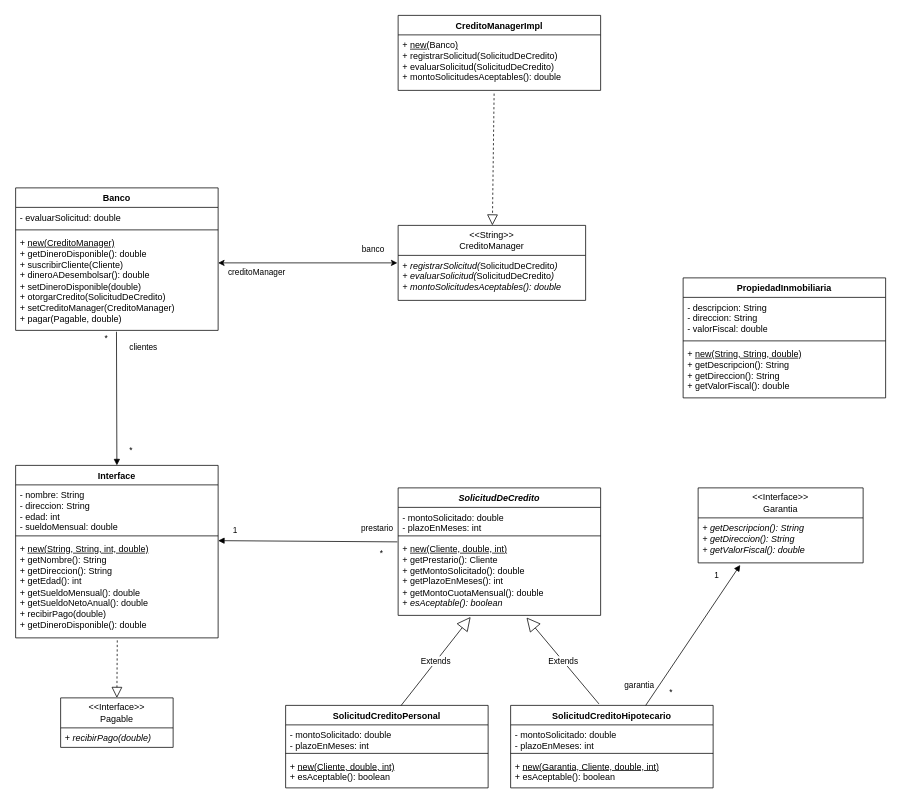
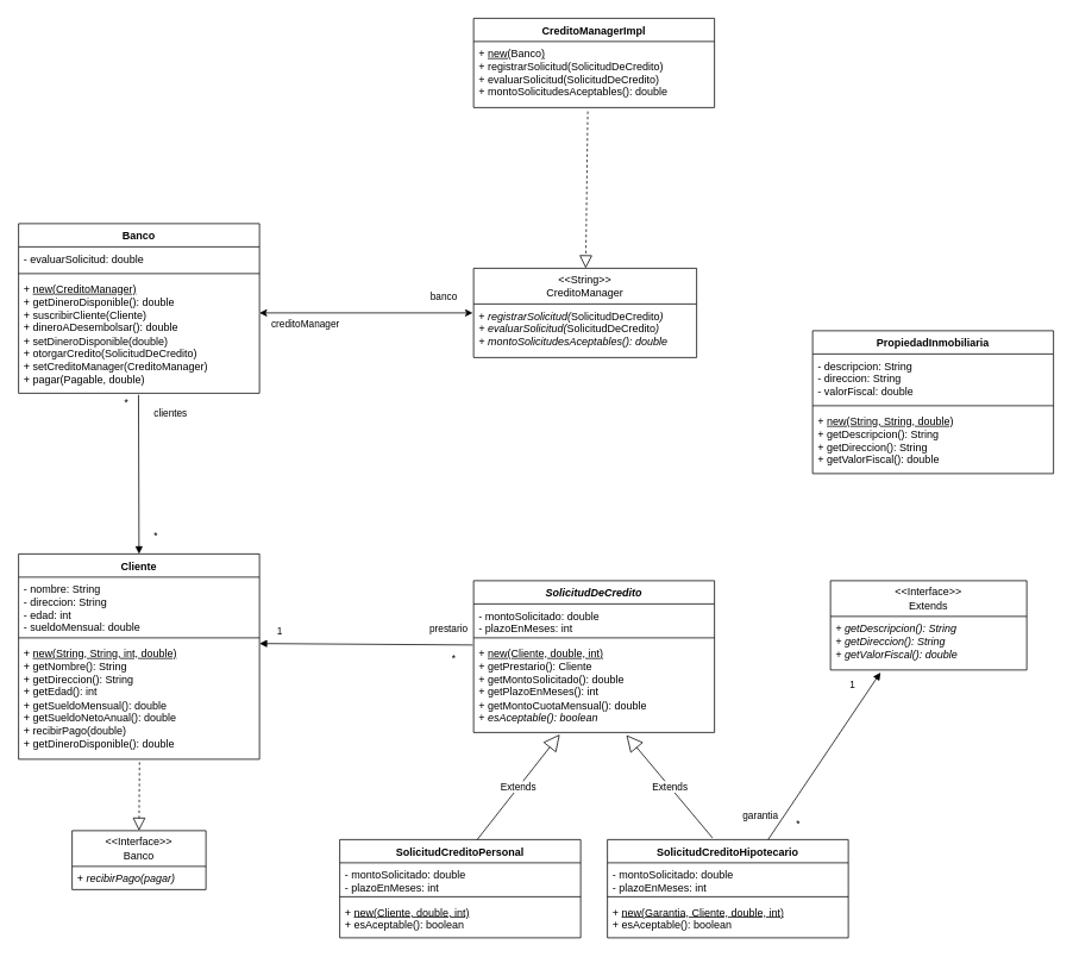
- <mxCell id="6" value="Interface" style="swimlane;fontStyle=1;align=center;verticalAlign=top;childLayout=stackLayout;horizontal=1;startSize=26;horizontalStack=0;resizeParent=1;resizeParentMax=0;resizeLast=0;collapsible=1;marginBottom=0;whiteSpace=wrap;html=1;" parent="1" vertex="1"><mxGeometry x="20" y="620" width="270" height="230" as="geometry" /></mxCell>
+ <mxCell id="6" value="Cliente" style="swimlane;fontStyle=1;align=center;verticalAlign=top;childLayout=stackLayout;horizontal=1;startSize=26;horizontalStack=0;resizeParent=1;resizeParentMax=0;resizeLast=0;collapsible=1;marginBottom=0;whiteSpace=wrap;html=1;" parent="1" vertex="1"><mxGeometry x="20" y="620" width="270" height="230" as="geometry" /></mxCell>
- <mxCell id="41" value="&amp;lt;&amp;lt;Interface&amp;gt;&amp;gt;&lt;br&gt;Garantia" style="swimlane;fontStyle=0;childLayout=stackLayout;horizontal=1;startSize=40;fillColor=none;horizontalStack=0;resizeParent=1;resizeParentMax=0;resizeLast=0;collapsible=1;marginBottom=0;whiteSpace=wrap;html=1;" parent="1" vertex="1"><mxGeometry x="930" y="650" width="220" height="100" as="geometry" /></mxCell>
+ <mxCell id="41" value="&amp;lt;&amp;lt;Interface&amp;gt;&amp;gt;&lt;br&gt;Extends" style="swimlane;fontStyle=0;childLayout=stackLayout;horizontal=1;startSize=40;fillColor=none;horizontalStack=0;resizeParent=1;resizeParentMax=0;resizeLast=0;collapsible=1;marginBottom=0;whiteSpace=wrap;html=1;" parent="1" vertex="1"><mxGeometry x="930" y="650" width="220" height="100" as="geometry" /></mxCell>
- <mxCell id="10" value="&amp;lt;&amp;lt;Interface&amp;gt;&amp;gt;&lt;br&gt;Pagable" style="swimlane;fontStyle=0;childLayout=stackLayout;horizontal=1;startSize=40;fillColor=none;horizontalStack=0;resizeParent=1;resizeParentMax=0;resizeLast=0;collapsible=1;marginBottom=0;whiteSpace=wrap;html=1;" parent="1" vertex="1"><mxGeometry x="80" y="930" width="150" height="66" as="geometry" /></mxCell>
+ <mxCell id="10" value="&amp;lt;&amp;lt;Interface&amp;gt;&amp;gt;&lt;br&gt;Banco" style="swimlane;fontStyle=0;childLayout=stackLayout;horizontal=1;startSize=40;fillColor=none;horizontalStack=0;resizeParent=1;resizeParentMax=0;resizeLast=0;collapsible=1;marginBottom=0;whiteSpace=wrap;html=1;" parent="1" vertex="1"><mxGeometry x="80" y="930" width="150" height="66" as="geometry" /></mxCell>
- <mxCell id="11" value="+ &lt;i&gt;recibirPago(double)&lt;/i&gt;" style="text;strokeColor=none;fillColor=none;align=left;verticalAlign=top;spacingLeft=4;spacingRight=4;overflow=hidden;rotatable=0;points=[[0,0.5],[1,0.5]];portConstraint=eastwest;whiteSpace=wrap;html=1;" parent="10" vertex="1"><mxGeometry y="40" width="150" height="26" as="geometry" /></mxCell>
+ <mxCell id="11" value="+ &lt;i&gt;recibirPago(pagar)&lt;/i&gt;" style="text;strokeColor=none;fillColor=none;align=left;verticalAlign=top;spacingLeft=4;spacingRight=4;overflow=hidden;rotatable=0;points=[[0,0.5],[1,0.5]];portConstraint=eastwest;whiteSpace=wrap;html=1;" parent="10" vertex="1"><mxGeometry y="40" width="150" height="26" as="geometry" /></mxCell>
